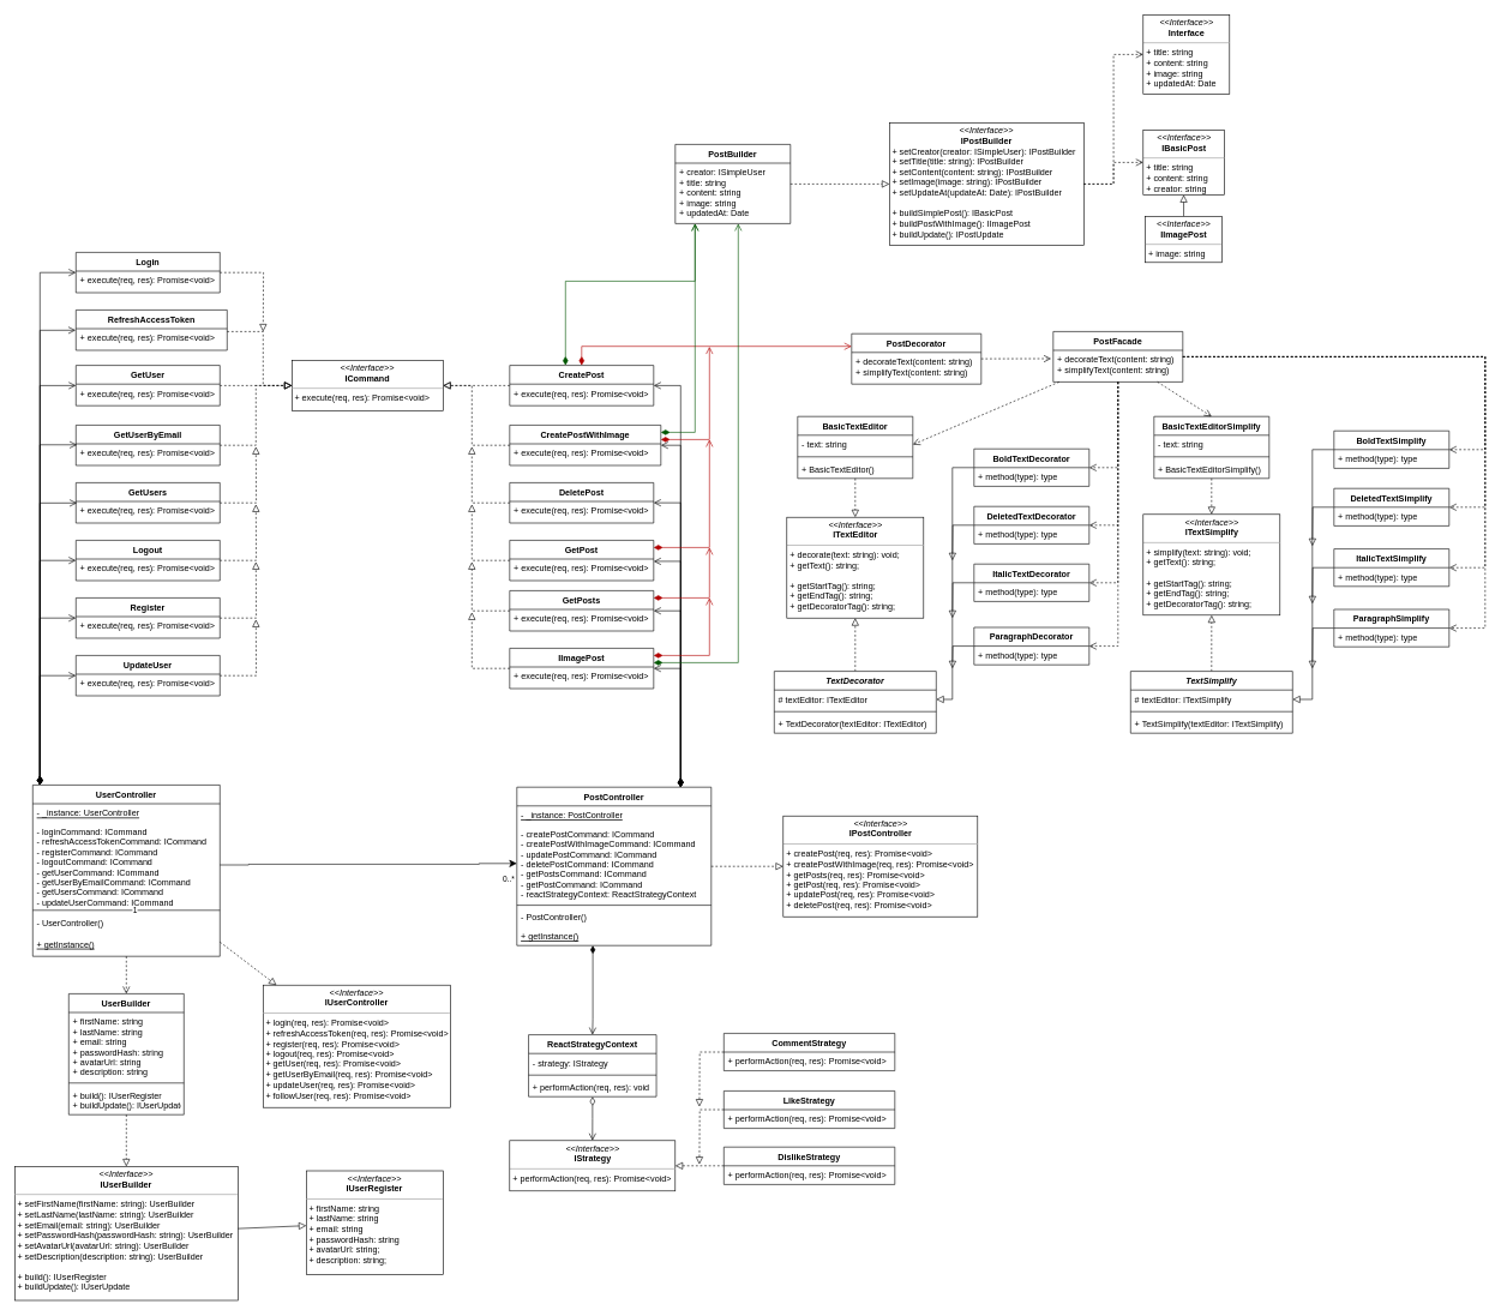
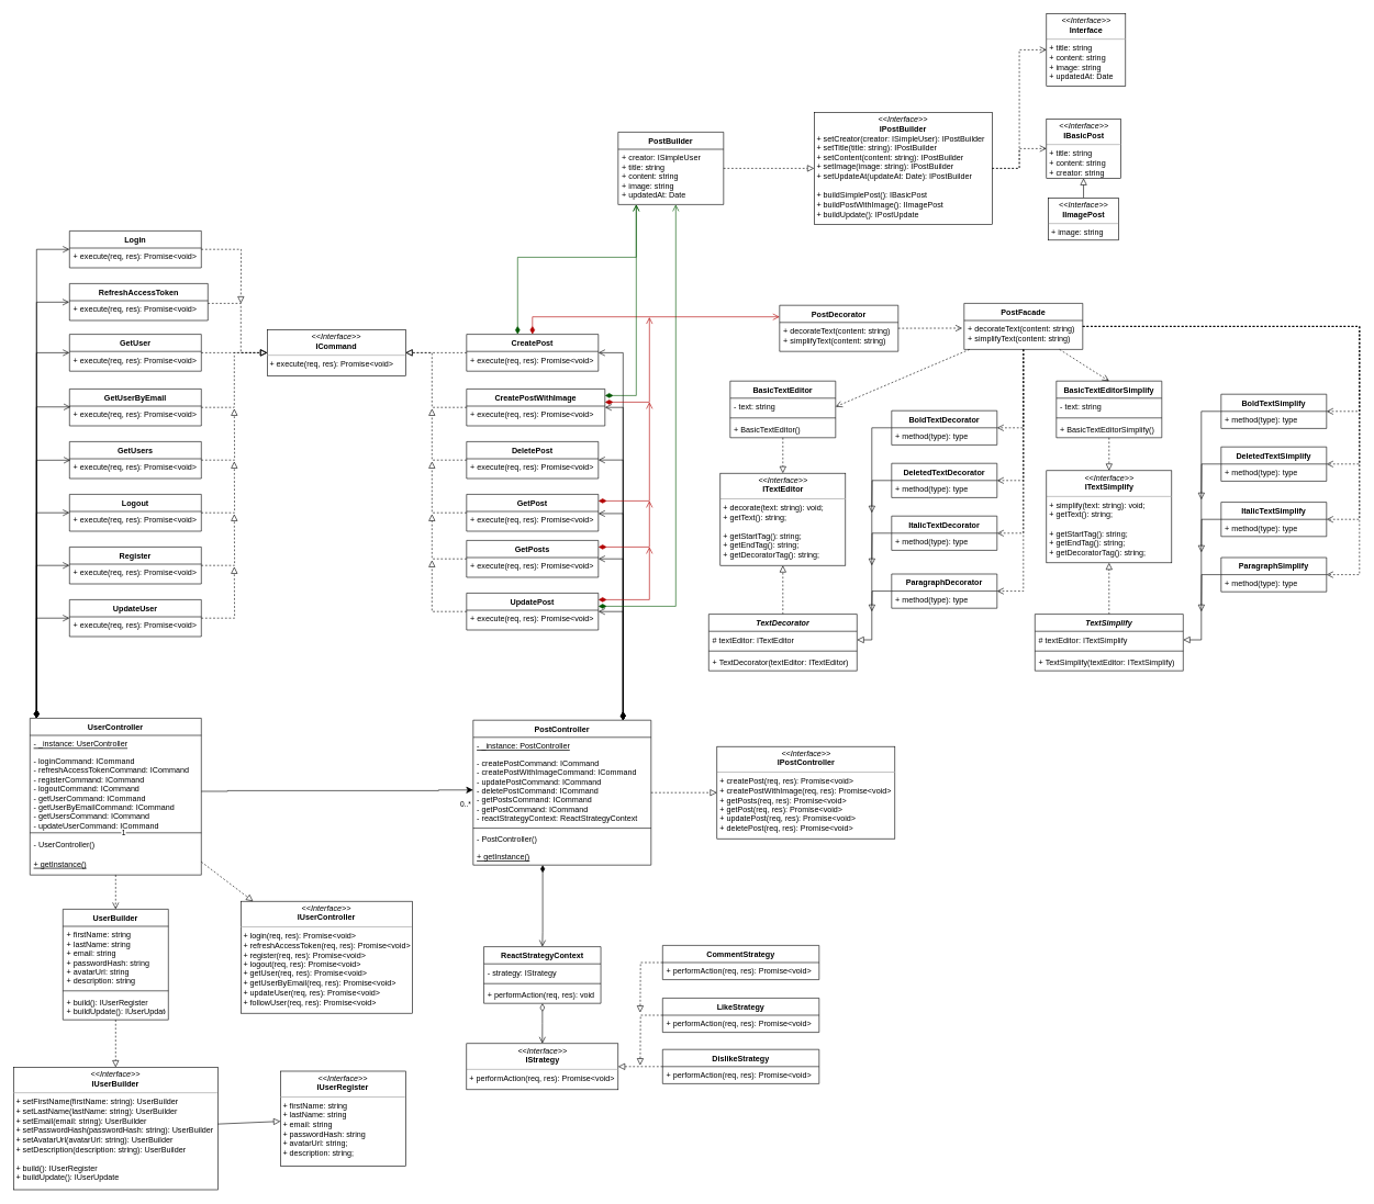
- <mxCell id="121" value="IImagePost" style="swimlane;fontStyle=1;childLayout=stackLayout;horizontal=1;startSize=26;fillColor=none;horizontalStack=0;resizeParent=1;resizeParentMax=0;resizeLast=0;collapsible=1;marginBottom=0;" vertex="1" parent="1"><mxGeometry x="707.5" y="900" width="200" height="56" as="geometry" /></mxCell>
+ <mxCell id="121" value="UpdatePost" style="swimlane;fontStyle=1;childLayout=stackLayout;horizontal=1;startSize=26;fillColor=none;horizontalStack=0;resizeParent=1;resizeParentMax=0;resizeLast=0;collapsible=1;marginBottom=0;" vertex="1" parent="1"><mxGeometry x="707.5" y="900" width="200" height="56" as="geometry" /></mxCell>
